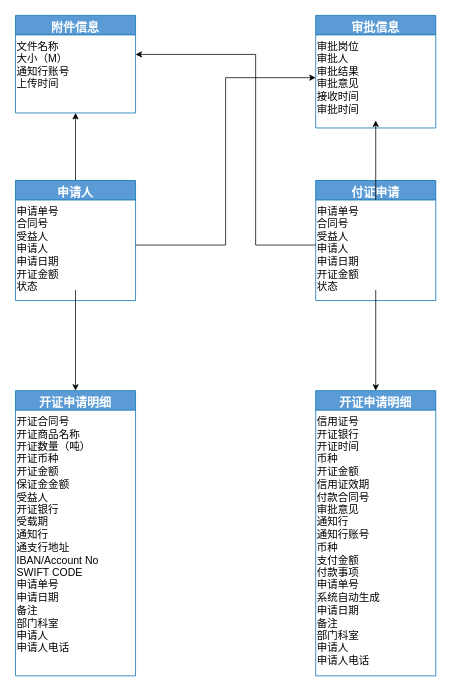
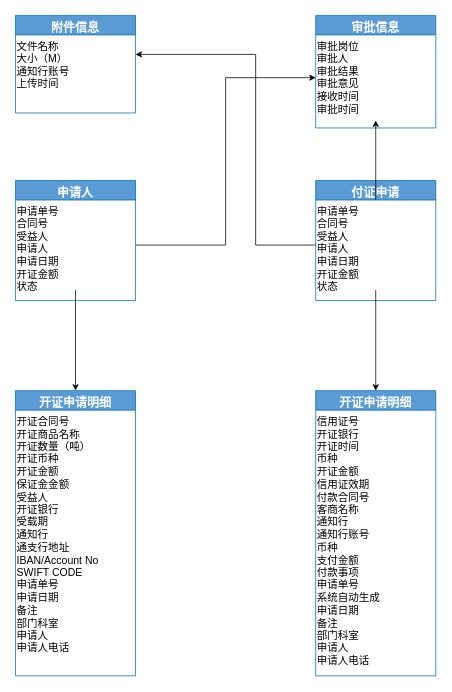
- <mxCell id="2" style="edgeStyle=orthogonalEdgeStyle;rounded=0;orthogonalLoop=1;jettySize=auto;html=1;entryX=0.5;entryY=1;entryDx=0;entryDy=0;" parent="1" source="3" target="14" edge="1"><mxGeometry relative="1" as="geometry" /></mxCell>
- <mxCell id="11" value="&lt;div&gt;信用证号&lt;/div&gt;&lt;div&gt;&lt;span style=&quot;font-size: 14px;&quot;&gt;开证银行&lt;/span&gt;&lt;/div&gt;&lt;div&gt;&lt;span style=&quot;font-size: 14px;&quot;&gt;开证时间&lt;/span&gt;&lt;/div&gt;&lt;div&gt;&lt;span style=&quot;font-size: 14px;&quot;&gt;币种&lt;/span&gt;&lt;/div&gt;&lt;div&gt;&lt;span style=&quot;font-size: 14px;&quot;&gt;开证金额&lt;/span&gt;&lt;/div&gt;&lt;div&gt;&lt;span style=&quot;font-size: 14px;&quot;&gt;信用证效期&lt;/span&gt;&lt;/div&gt;&lt;div&gt;&lt;span style=&quot;font-size: 14px;&quot;&gt;付款合同号&lt;/span&gt;&lt;/div&gt;&lt;div&gt;&lt;span style=&quot;font-size: 14px;&quot;&gt;审批意见&lt;/span&gt;&lt;/div&gt;&lt;div&gt;&lt;span style=&quot;font-size: 14px;&quot;&gt;通知行&lt;/span&gt;&lt;/div&gt;&lt;div&gt;&lt;span style=&quot;font-size: 14px;&quot;&gt;通知行账号&lt;/span&gt;&lt;/div&gt;&lt;div&gt;&lt;span style=&quot;font-size: 14px;&quot;&gt;币种&lt;/span&gt;&lt;/div&gt;&lt;div&gt;&lt;span style=&quot;font-size: 14px;&quot;&gt;支付金额&lt;/span&gt;&lt;/div&gt;&lt;div&gt;&lt;span style=&quot;font-size: 14px;&quot;&gt;付款事项&lt;/span&gt;&lt;/div&gt;&lt;div&gt;&lt;span style=&quot;font-size: 14px;&quot;&gt;申请单号&lt;/span&gt;&lt;/div&gt;&lt;div&gt;&lt;span style=&quot;font-size: 14px;&quot;&gt;系统自动生成&lt;/span&gt;&lt;/div&gt;&lt;div&gt;&lt;span style=&quot;font-size: 14px;&quot;&gt;申请日期&lt;/span&gt;&lt;/div&gt;&lt;div&gt;&lt;span style=&quot;font-size: 14px;&quot;&gt;备注&lt;/span&gt;&lt;/div&gt;&lt;div&gt;&lt;span style=&quot;font-size: 14px;&quot;&gt;部门科室&lt;/span&gt;&lt;/div&gt;&lt;div&gt;&lt;span style=&quot;font-size: 14px;&quot;&gt;申请人&lt;/span&gt;&lt;/div&gt;&lt;div&gt;&lt;span style=&quot;font-size: 14px;&quot;&gt;申请人电话&lt;/span&gt;&lt;/div&gt;" style="text;whiteSpace=wrap;html=1;fontSize=14;" parent="10" vertex="1"><mxGeometry y="26" width="160" height="354" as="geometry" /></mxCell>
+ <mxCell id="11" value="&lt;div&gt;信用证号&lt;/div&gt;&lt;div&gt;&lt;span style=&quot;font-size: 14px;&quot;&gt;开证银行&lt;/span&gt;&lt;/div&gt;&lt;div&gt;&lt;span style=&quot;font-size: 14px;&quot;&gt;开证时间&lt;/span&gt;&lt;/div&gt;&lt;div&gt;&lt;span style=&quot;font-size: 14px;&quot;&gt;币种&lt;/span&gt;&lt;/div&gt;&lt;div&gt;&lt;span style=&quot;font-size: 14px;&quot;&gt;开证金额&lt;/span&gt;&lt;/div&gt;&lt;div&gt;&lt;span style=&quot;font-size: 14px;&quot;&gt;信用证效期&lt;/span&gt;&lt;/div&gt;&lt;div&gt;&lt;span style=&quot;font-size: 14px;&quot;&gt;付款合同号&lt;/span&gt;&lt;/div&gt;&lt;div&gt;&lt;span style=&quot;font-size: 14px;&quot;&gt;客商名称&lt;/span&gt;&lt;/div&gt;&lt;div&gt;&lt;span style=&quot;font-size: 14px;&quot;&gt;通知行&lt;/span&gt;&lt;/div&gt;&lt;div&gt;&lt;span style=&quot;font-size: 14px;&quot;&gt;通知行账号&lt;/span&gt;&lt;/div&gt;&lt;div&gt;&lt;span style=&quot;font-size: 14px;&quot;&gt;币种&lt;/span&gt;&lt;/div&gt;&lt;div&gt;&lt;span style=&quot;font-size: 14px;&quot;&gt;支付金额&lt;/span&gt;&lt;/div&gt;&lt;div&gt;&lt;span style=&quot;font-size: 14px;&quot;&gt;付款事项&lt;/span&gt;&lt;/div&gt;&lt;div&gt;&lt;span style=&quot;font-size: 14px;&quot;&gt;申请单号&lt;/span&gt;&lt;/div&gt;&lt;div&gt;&lt;span style=&quot;font-size: 14px;&quot;&gt;系统自动生成&lt;/span&gt;&lt;/div&gt;&lt;div&gt;&lt;span style=&quot;font-size: 14px;&quot;&gt;申请日期&lt;/span&gt;&lt;/div&gt;&lt;div&gt;&lt;span style=&quot;font-size: 14px;&quot;&gt;备注&lt;/span&gt;&lt;/div&gt;&lt;div&gt;&lt;span style=&quot;font-size: 14px;&quot;&gt;部门科室&lt;/span&gt;&lt;/div&gt;&lt;div&gt;&lt;span style=&quot;font-size: 14px;&quot;&gt;申请人&lt;/span&gt;&lt;/div&gt;&lt;div&gt;&lt;span style=&quot;font-size: 14px;&quot;&gt;申请人电话&lt;/span&gt;&lt;/div&gt;" style="text;whiteSpace=wrap;html=1;fontSize=14;" parent="10" vertex="1"><mxGeometry y="26" width="160" height="354" as="geometry" /></mxCell>
